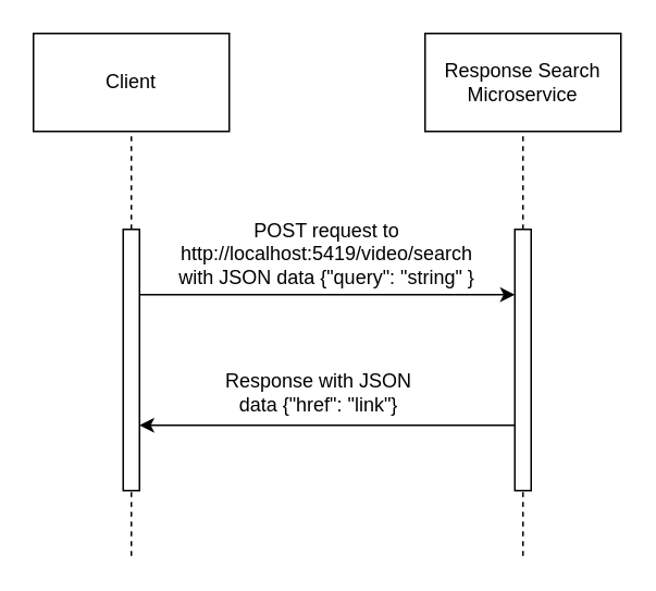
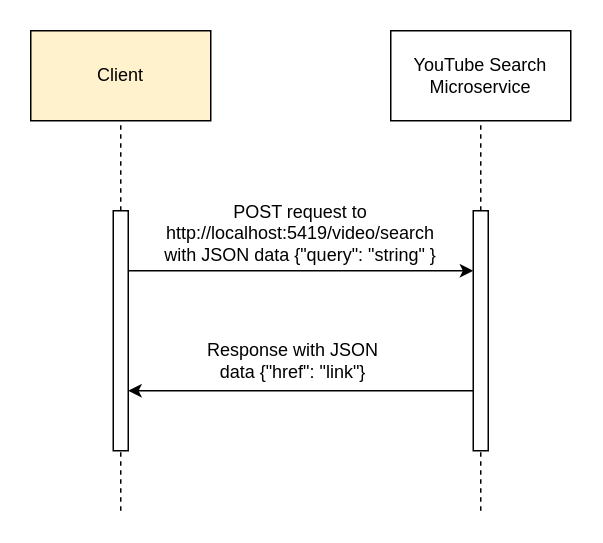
- <mxCell id="2" value="Client" style="rounded=0;whiteSpace=wrap;html=1;" vertex="1" parent="1"><mxGeometry x="20" y="20" width="120" height="60" as="geometry" /></mxCell>
+ <mxCell id="2" value="Client" style="rounded=0;whiteSpace=wrap;html=1;fillColor=#fff2cc;" vertex="1" parent="1"><mxGeometry x="20" y="20" width="120" height="60" as="geometry" /></mxCell>
- <mxCell id="3" value="Response Search Microservice" style="rounded=0;whiteSpace=wrap;html=1;" vertex="1" parent="1"><mxGeometry x="260" y="20" width="120" height="60" as="geometry" /></mxCell>
+ <mxCell id="3" value="YouTube Search Microservice" style="rounded=0;whiteSpace=wrap;html=1;" vertex="1" parent="1"><mxGeometry x="260" y="20" width="120" height="60" as="geometry" /></mxCell>
